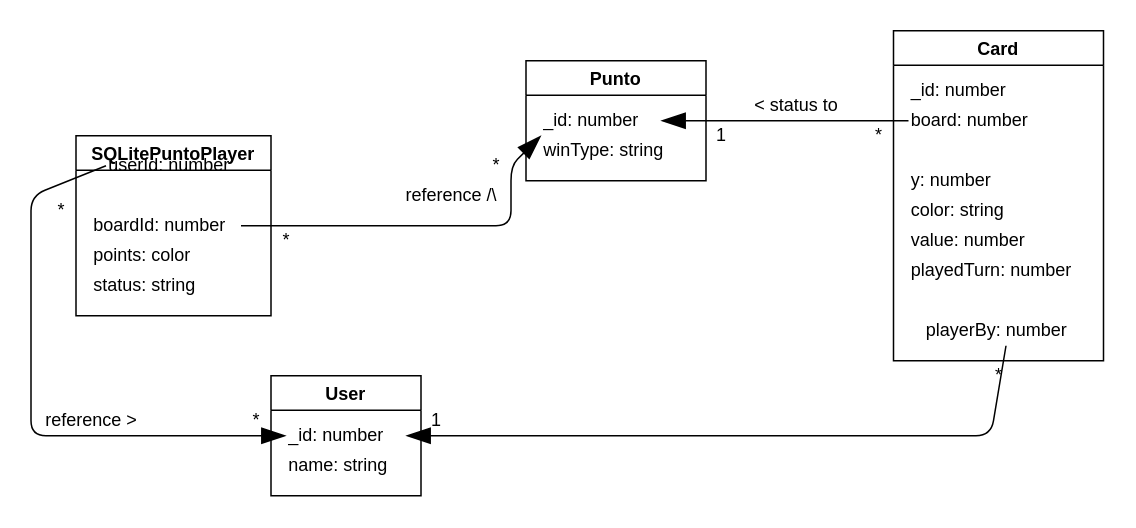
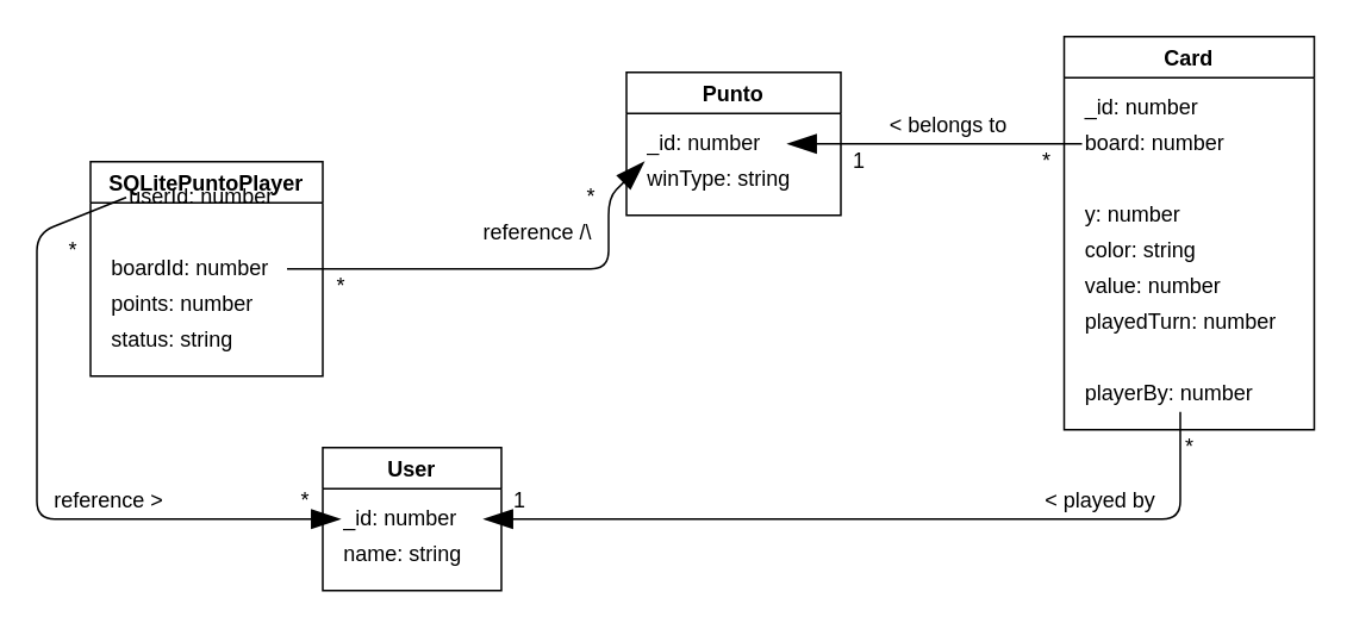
- <mxCell id="19" value="&amp;lt; status to" style="text;html=1;align=center;verticalAlign=middle;resizable=0;points=[];autosize=1;strokeColor=none;fillColor=none;" parent="1" vertex="1"><mxGeometry x="490" y="60" width="80" height="20" as="geometry" /></mxCell>
+ <mxCell id="19" value="&amp;lt; belongs to" style="text;html=1;align=center;verticalAlign=middle;resizable=0;points=[];autosize=1;strokeColor=none;fillColor=none;" parent="1" vertex="1"><mxGeometry x="490" y="60" width="80" height="20" as="geometry" /></mxCell>
- <mxCell id="23" value="points: color" style="text;html=1;align=left;verticalAlign=middle;resizable=0;points=[];autosize=1;strokeColor=none;fillColor=none;" parent="20" vertex="1"><mxGeometry x="10" y="70" width="90" height="20" as="geometry" /></mxCell>
+ <mxCell id="23" value="points: number" style="text;html=1;align=left;verticalAlign=middle;resizable=0;points=[];autosize=1;strokeColor=none;fillColor=none;" parent="20" vertex="1"><mxGeometry x="10" y="70" width="90" height="20" as="geometry" /></mxCell>
- <mxCell id="13" value="playerBy: number" style="text;html=1;align=left;verticalAlign=middle;resizable=0;points=[];autosize=1;strokeColor=none;fillColor=none;" parent="8" vertex="1"><mxGeometry x="20" y="190" width="110" height="20" as="geometry" /></mxCell>
+ <mxCell id="13" value="playerBy: number" style="text;html=1;align=left;verticalAlign=middle;resizable=0;points=[];autosize=1;strokeColor=none;fillColor=none;" parent="8" vertex="1"><mxGeometry x="10" y="190" width="110" height="20" as="geometry" /></mxCell>
+ <mxCell id="36" value="&amp;lt; played by" style="text;html=1;align=center;verticalAlign=middle;resizable=0;points=[];autosize=1;strokeColor=none;fillColor=none;" parent="1" vertex="1"><mxGeometry x="575" y="270" width="80" height="20" as="geometry" /></mxCell>
